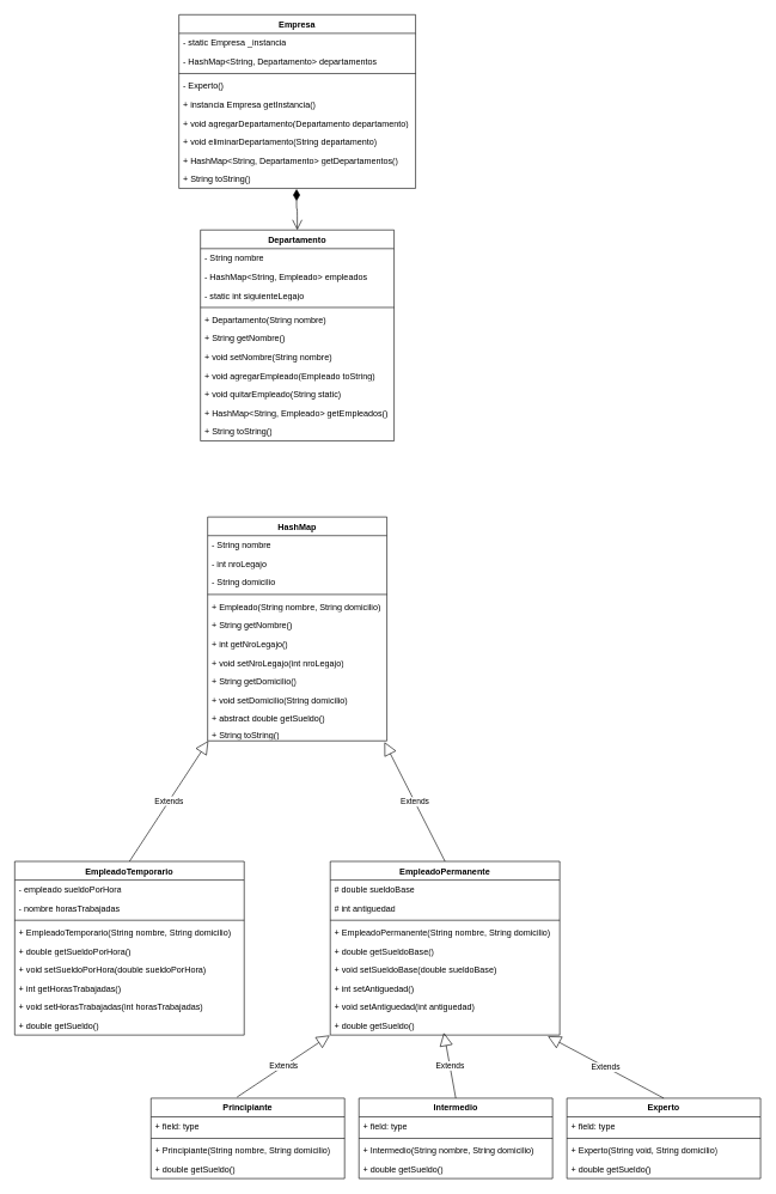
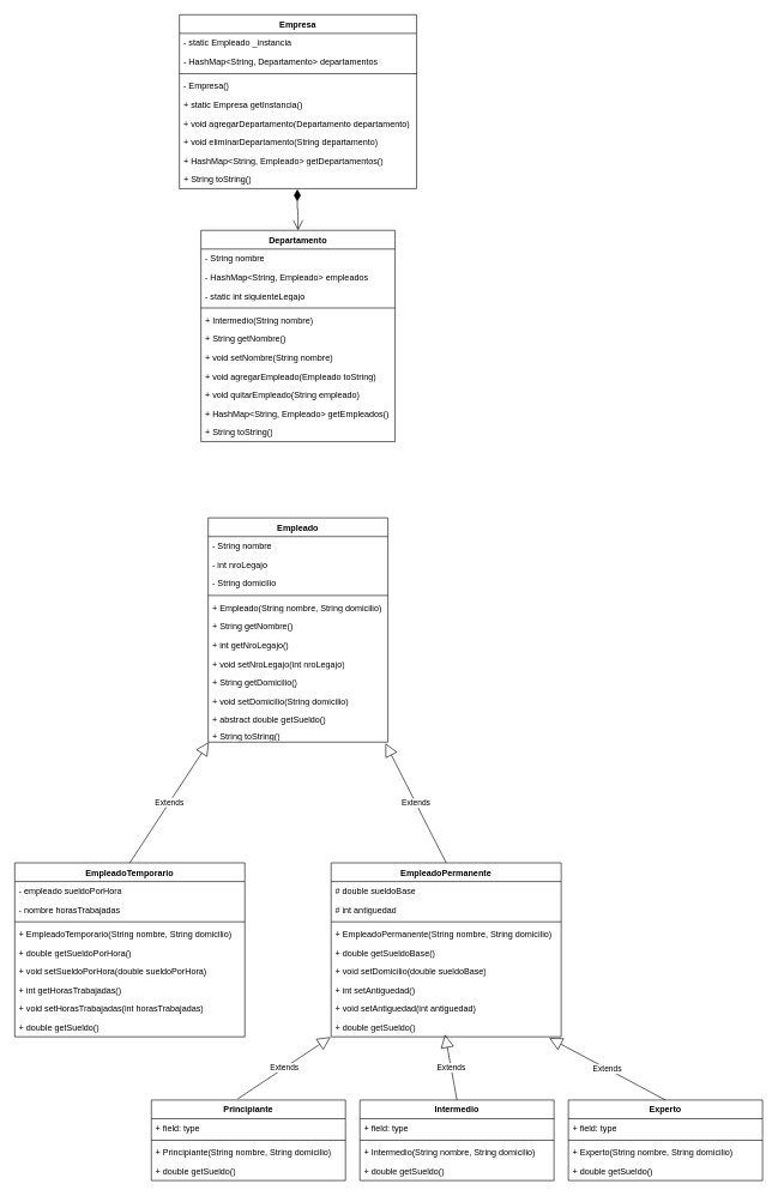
- <mxCell id="3" value="- static Empresa _instancia" style="text;strokeColor=none;fillColor=none;align=left;verticalAlign=top;spacingLeft=4;spacingRight=4;overflow=hidden;rotatable=0;points=[[0,0.5],[1,0.5]];portConstraint=eastwest;whiteSpace=wrap;html=1;" parent="2" vertex="1"><mxGeometry y="26" width="330" height="26" as="geometry" /></mxCell>
+ <mxCell id="3" value="- static Empleado _instancia" style="text;strokeColor=none;fillColor=none;align=left;verticalAlign=top;spacingLeft=4;spacingRight=4;overflow=hidden;rotatable=0;points=[[0,0.5],[1,0.5]];portConstraint=eastwest;whiteSpace=wrap;html=1;" parent="2" vertex="1"><mxGeometry y="26" width="330" height="26" as="geometry" /></mxCell>
- <mxCell id="6" value="- Experto()" style="text;strokeColor=none;fillColor=none;align=left;verticalAlign=top;spacingLeft=4;spacingRight=4;overflow=hidden;rotatable=0;points=[[0,0.5],[1,0.5]];portConstraint=eastwest;whiteSpace=wrap;html=1;" parent="2" vertex="1"><mxGeometry y="86" width="330" height="26" as="geometry" /></mxCell>
+ <mxCell id="6" value="- Empresa()" style="text;strokeColor=none;fillColor=none;align=left;verticalAlign=top;spacingLeft=4;spacingRight=4;overflow=hidden;rotatable=0;points=[[0,0.5],[1,0.5]];portConstraint=eastwest;whiteSpace=wrap;html=1;" parent="2" vertex="1"><mxGeometry y="86" width="330" height="26" as="geometry" /></mxCell>
- <mxCell id="7" value="+ instancia Empresa getInstancia()" style="text;strokeColor=none;fillColor=none;align=left;verticalAlign=top;spacingLeft=4;spacingRight=4;overflow=hidden;rotatable=0;points=[[0,0.5],[1,0.5]];portConstraint=eastwest;whiteSpace=wrap;html=1;" parent="2" vertex="1"><mxGeometry y="112" width="330" height="26" as="geometry" /></mxCell>
+ <mxCell id="7" value="+ static Empresa getInstancia()" style="text;strokeColor=none;fillColor=none;align=left;verticalAlign=top;spacingLeft=4;spacingRight=4;overflow=hidden;rotatable=0;points=[[0,0.5],[1,0.5]];portConstraint=eastwest;whiteSpace=wrap;html=1;" parent="2" vertex="1"><mxGeometry y="112" width="330" height="26" as="geometry" /></mxCell>
- <mxCell id="10" value="+&amp;nbsp;&lt;span style=&quot;color: rgb(0, 0, 0);&quot;&gt;HashMap&amp;lt;String, Departamento&amp;gt; getDepartamentos()&lt;/span&gt;" style="text;strokeColor=none;fillColor=none;align=left;verticalAlign=top;spacingLeft=4;spacingRight=4;overflow=hidden;rotatable=0;points=[[0,0.5],[1,0.5]];portConstraint=eastwest;whiteSpace=wrap;html=1;" parent="2" vertex="1"><mxGeometry y="190" width="330" height="26" as="geometry" /></mxCell>
+ <mxCell id="10" value="+&amp;nbsp;&lt;span style=&quot;color: rgb(0, 0, 0);&quot;&gt;HashMap&amp;lt;String, Empleado&amp;gt; getDepartamentos()&lt;/span&gt;" style="text;strokeColor=none;fillColor=none;align=left;verticalAlign=top;spacingLeft=4;spacingRight=4;overflow=hidden;rotatable=0;points=[[0,0.5],[1,0.5]];portConstraint=eastwest;whiteSpace=wrap;html=1;" parent="2" vertex="1"><mxGeometry y="190" width="330" height="26" as="geometry" /></mxCell>
- <mxCell id="17" value="+ Departamento(String nombre)" style="text;strokeColor=none;fillColor=none;align=left;verticalAlign=top;spacingLeft=4;spacingRight=4;overflow=hidden;rotatable=0;points=[[0,0.5],[1,0.5]];portConstraint=eastwest;whiteSpace=wrap;html=1;" parent="12" vertex="1"><mxGeometry y="112" width="270" height="26" as="geometry" /></mxCell>
+ <mxCell id="17" value="+ Intermedio(String nombre)" style="text;strokeColor=none;fillColor=none;align=left;verticalAlign=top;spacingLeft=4;spacingRight=4;overflow=hidden;rotatable=0;points=[[0,0.5],[1,0.5]];portConstraint=eastwest;whiteSpace=wrap;html=1;" parent="12" vertex="1"><mxGeometry y="112" width="270" height="26" as="geometry" /></mxCell>
- <mxCell id="21" value="+ void quitarEmpleado(String static)" style="text;strokeColor=none;fillColor=none;align=left;verticalAlign=top;spacingLeft=4;spacingRight=4;overflow=hidden;rotatable=0;points=[[0,0.5],[1,0.5]];portConstraint=eastwest;whiteSpace=wrap;html=1;" parent="12" vertex="1"><mxGeometry y="216" width="270" height="26" as="geometry" /></mxCell>
+ <mxCell id="21" value="+ void quitarEmpleado(String empleado)" style="text;strokeColor=none;fillColor=none;align=left;verticalAlign=top;spacingLeft=4;spacingRight=4;overflow=hidden;rotatable=0;points=[[0,0.5],[1,0.5]];portConstraint=eastwest;whiteSpace=wrap;html=1;" parent="12" vertex="1"><mxGeometry y="216" width="270" height="26" as="geometry" /></mxCell>
- <mxCell id="25" value="HashMap" style="swimlane;fontStyle=1;align=center;verticalAlign=top;childLayout=stackLayout;horizontal=1;startSize=26;horizontalStack=0;resizeParent=1;resizeParentMax=0;resizeLast=0;collapsible=1;marginBottom=0;whiteSpace=wrap;html=1;" parent="1" vertex="1"><mxGeometry x="289" y="720" width="250" height="312" as="geometry" /></mxCell>
+ <mxCell id="25" value="Empleado" style="swimlane;fontStyle=1;align=center;verticalAlign=top;childLayout=stackLayout;horizontal=1;startSize=26;horizontalStack=0;resizeParent=1;resizeParentMax=0;resizeLast=0;collapsible=1;marginBottom=0;whiteSpace=wrap;html=1;" parent="1" vertex="1"><mxGeometry x="289" y="720" width="250" height="312" as="geometry" /></mxCell>
- <mxCell id="55" value="+&amp;nbsp;&lt;span style=&quot;color: rgb(0, 0, 0);&quot;&gt;void setSueldoBase(&lt;span style=&quot;color: rgb(0, 0, 0);&quot;&gt;double sueldoBase&lt;/span&gt;)&lt;/span&gt;" style="text;strokeColor=none;fillColor=none;align=left;verticalAlign=top;spacingLeft=4;spacingRight=4;overflow=hidden;rotatable=0;points=[[0,0.5],[1,0.5]];portConstraint=eastwest;whiteSpace=wrap;html=1;" parent="49" vertex="1"><mxGeometry y="138" width="320" height="26" as="geometry" /></mxCell>
+ <mxCell id="55" value="+&amp;nbsp;&lt;span style=&quot;color: rgb(0, 0, 0);&quot;&gt;void setDomicilio(&lt;span style=&quot;color: rgb(0, 0, 0);&quot;&gt;double sueldoBase&lt;/span&gt;)&lt;/span&gt;" style="text;strokeColor=none;fillColor=none;align=left;verticalAlign=top;spacingLeft=4;spacingRight=4;overflow=hidden;rotatable=0;points=[[0,0.5],[1,0.5]];portConstraint=eastwest;whiteSpace=wrap;html=1;" parent="49" vertex="1"><mxGeometry y="138" width="320" height="26" as="geometry" /></mxCell>
- <mxCell id="74" value="+ Experto(String void, String domicilio)" style="text;strokeColor=none;fillColor=none;align=left;verticalAlign=top;spacingLeft=4;spacingRight=4;overflow=hidden;rotatable=0;points=[[0,0.5],[1,0.5]];portConstraint=eastwest;whiteSpace=wrap;html=1;" parent="71" vertex="1"><mxGeometry y="60" width="270" height="26" as="geometry" /></mxCell>
+ <mxCell id="74" value="+ Experto(String nombre, String domicilio)" style="text;strokeColor=none;fillColor=none;align=left;verticalAlign=top;spacingLeft=4;spacingRight=4;overflow=hidden;rotatable=0;points=[[0,0.5],[1,0.5]];portConstraint=eastwest;whiteSpace=wrap;html=1;" parent="71" vertex="1"><mxGeometry y="60" width="270" height="26" as="geometry" /></mxCell>
